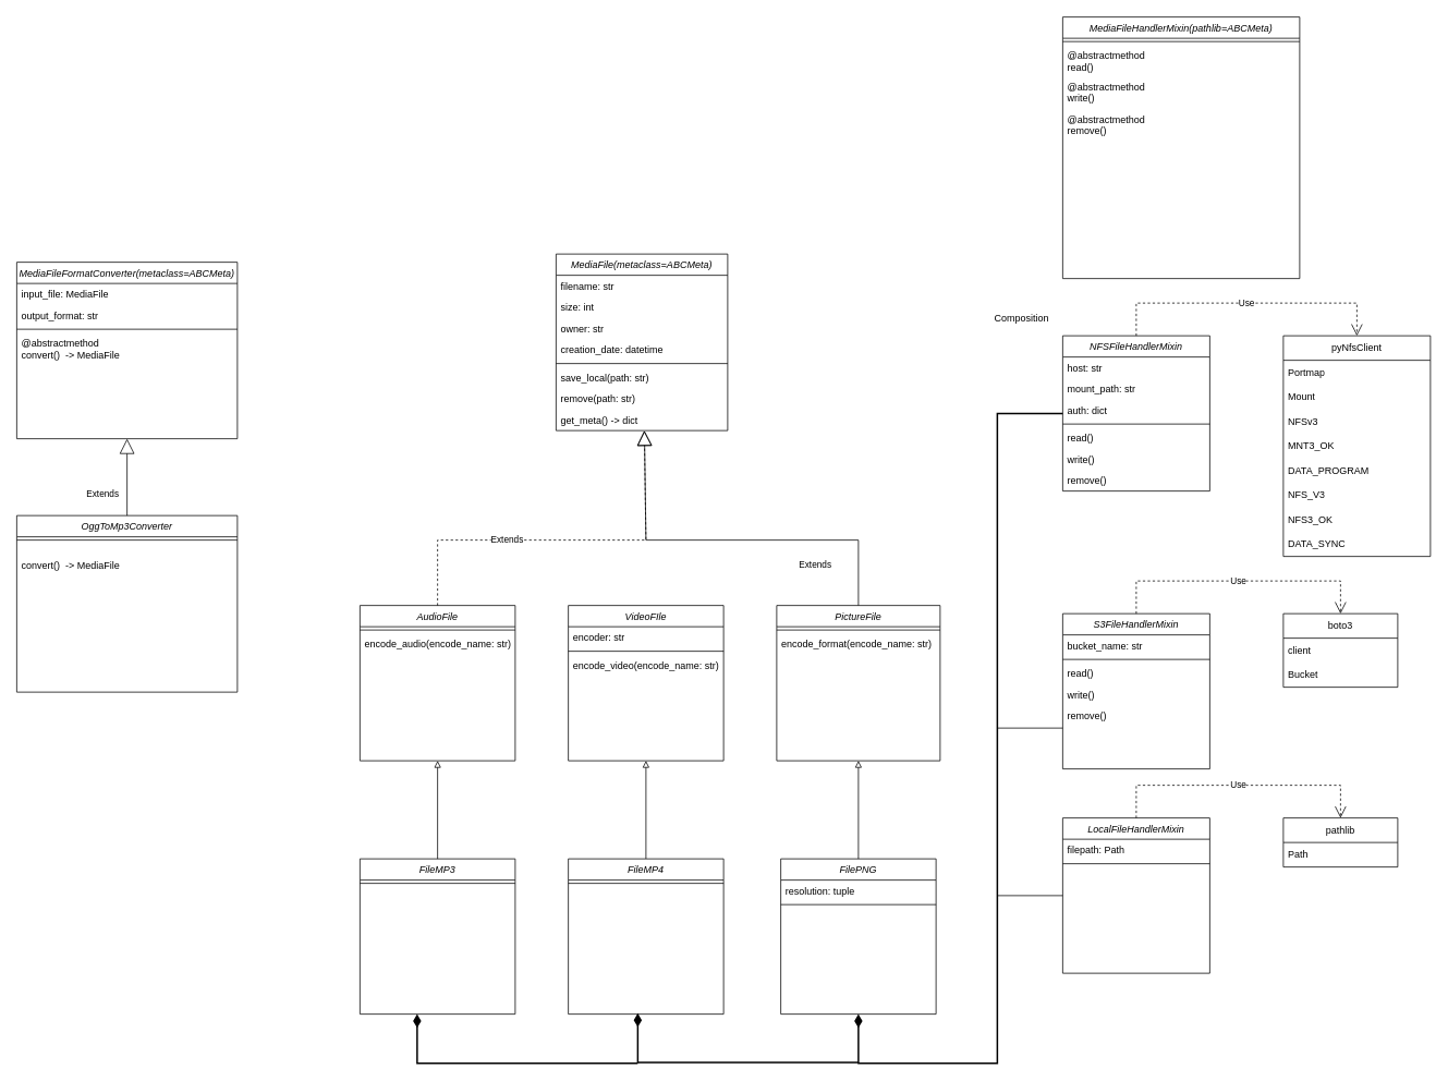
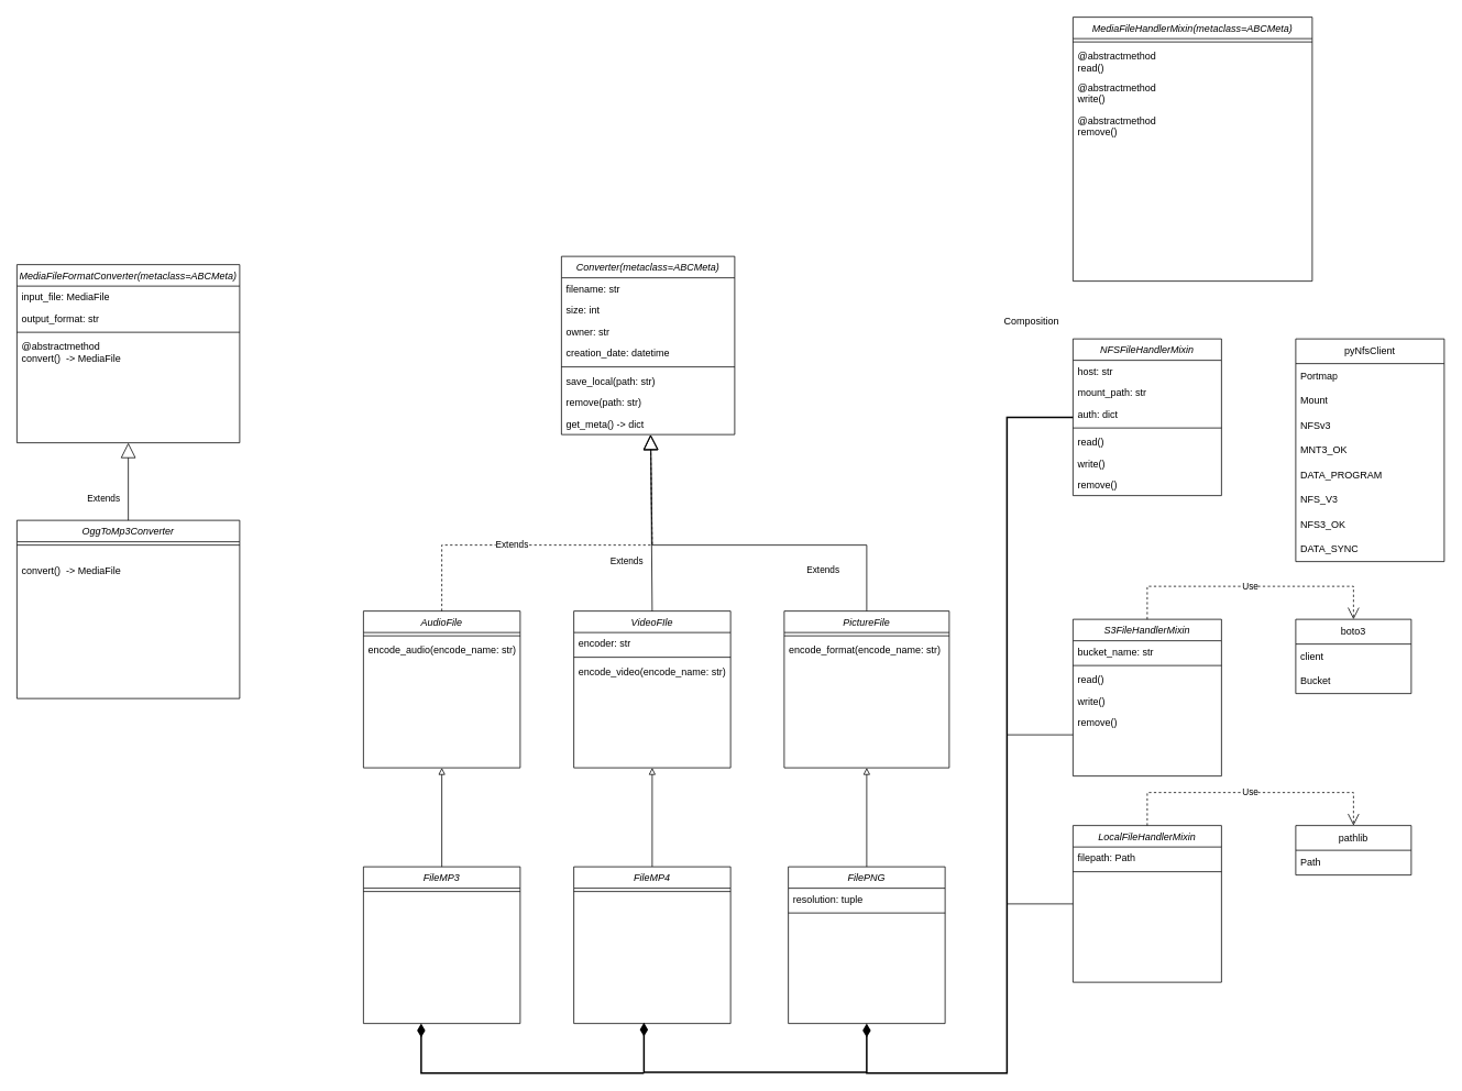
- <mxCell id="65" value="MediaFileHandlerMixin(pathlib=ABCMeta)" style="swimlane;fontStyle=2;align=center;verticalAlign=top;childLayout=stackLayout;horizontal=1;startSize=26;horizontalStack=0;resizeParent=1;resizeLast=0;collapsible=1;marginBottom=0;rounded=0;shadow=0;strokeWidth=1;" vertex="1" parent="1"><mxGeometry x="1300" y="20" width="290" height="320" as="geometry"><mxRectangle x="230" y="140" width="160" height="26" as="alternateBounds" /></mxGeometry></mxCell>
+ <mxCell id="65" value="MediaFileHandlerMixin(metaclass=ABCMeta)" style="swimlane;fontStyle=2;align=center;verticalAlign=top;childLayout=stackLayout;horizontal=1;startSize=26;horizontalStack=0;resizeParent=1;resizeLast=0;collapsible=1;marginBottom=0;rounded=0;shadow=0;strokeWidth=1;" vertex="1" parent="1"><mxGeometry x="1300" y="20" width="290" height="320" as="geometry"><mxRectangle x="230" y="140" width="160" height="26" as="alternateBounds" /></mxGeometry></mxCell>
- <mxCell id="2" value="MediaFile(metaclass=ABCMeta)" style="swimlane;fontStyle=2;align=center;verticalAlign=top;childLayout=stackLayout;horizontal=1;startSize=26;horizontalStack=0;resizeParent=1;resizeLast=0;collapsible=1;marginBottom=0;rounded=0;shadow=0;strokeWidth=1;" parent="1" vertex="1"><mxGeometry x="680" y="310" width="210" height="216" as="geometry"><mxRectangle x="1010" y="90" width="160" height="26" as="alternateBounds" /></mxGeometry></mxCell>
+ <mxCell id="2" value="Converter(metaclass=ABCMeta)" style="swimlane;fontStyle=2;align=center;verticalAlign=top;childLayout=stackLayout;horizontal=1;startSize=26;horizontalStack=0;resizeParent=1;resizeLast=0;collapsible=1;marginBottom=0;rounded=0;shadow=0;strokeWidth=1;" parent="1" vertex="1"><mxGeometry x="680" y="310" width="210" height="216" as="geometry"><mxRectangle x="1010" y="90" width="160" height="26" as="alternateBounds" /></mxGeometry></mxCell>
- <mxCell id="50" value="Use" style="endArrow=open;endSize=12;dashed=1;html=1;rounded=0;exitX=0.5;exitY=0;exitDx=0;exitDy=0;movable=1;resizable=1;rotatable=1;deletable=1;editable=1;locked=0;connectable=1;entryX=0.5;entryY=0;entryDx=0;entryDy=0;" parent="1" source="33" target="41" edge="1"><mxGeometry width="160" relative="1" as="geometry"><mxPoint x="1389.76" y="690" as="sourcePoint" /><mxPoint x="1389.76" y="260" as="targetPoint" /><Array as="points"><mxPoint x="1390" y="370" /><mxPoint x="1520" y="370" /><mxPoint x="1660" y="370" /></Array></mxGeometry></mxCell>
+ <mxCell id="21" value="Extends" style="endArrow=block;endSize=16;endFill=0;html=1;rounded=0;exitX=0.5;exitY=0;exitDx=0;exitDy=0;entryX=0.515;entryY=1.017;entryDx=0;entryDy=0;entryPerimeter=0;" parent="1" source="14" target="10" edge="1"><mxGeometry x="-0.439" y="30" width="160" relative="1" as="geometry"><mxPoint x="795" y="750" as="sourcePoint" /><mxPoint x="785" y="540" as="targetPoint" /><mxPoint as="offset" /></mxGeometry></mxCell>
